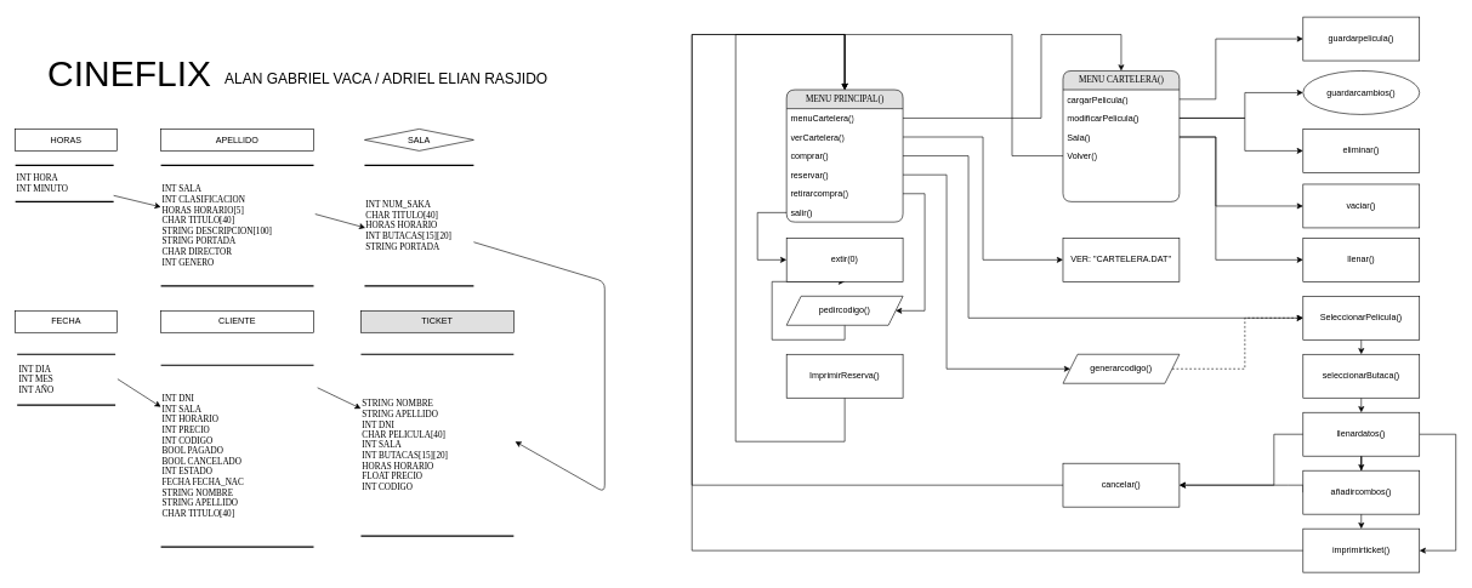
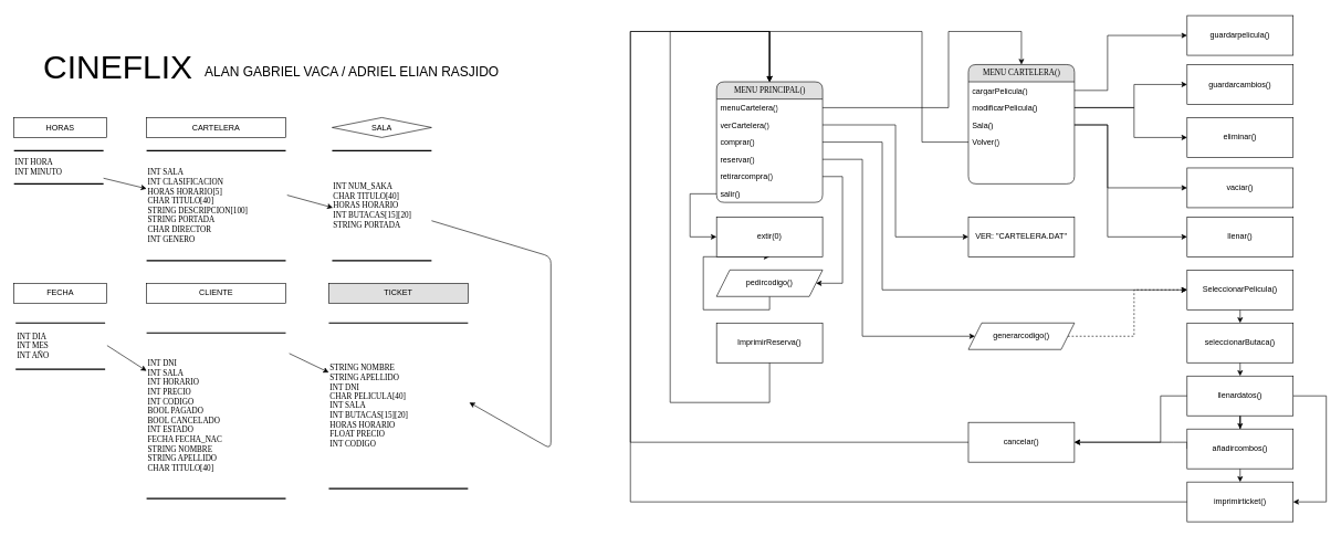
- <mxCell id="59" value="guardarcambios()" style="ellipse;whiteSpace=wrap;html=1;" vertex="1" parent="1"><mxGeometry x="1790" y="94" width="160" height="60" as="geometry" /></mxCell>
+ <mxCell id="59" value="guardarcambios()" style="rounded=0;whiteSpace=wrap;html=1;" vertex="1" parent="1"><mxGeometry x="1790" y="94" width="160" height="60" as="geometry" /></mxCell>
- <mxCell id="18" value="APELLIDO" style="rounded=0;whiteSpace=wrap;html=1;" vertex="1" parent="1"><mxGeometry x="220" y="174" width="210" height="30" as="geometry" /></mxCell>
+ <mxCell id="18" value="CARTELERA" style="rounded=0;whiteSpace=wrap;html=1;" vertex="1" parent="1"><mxGeometry x="220" y="174" width="210" height="30" as="geometry" /></mxCell>
